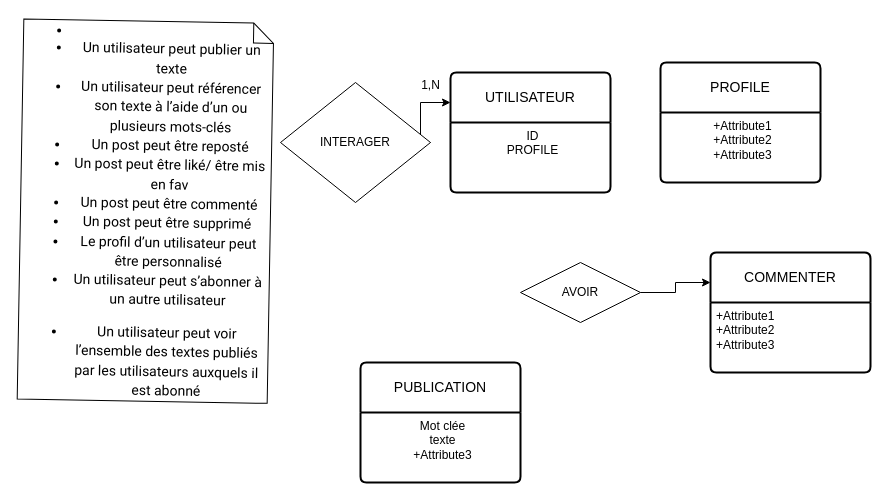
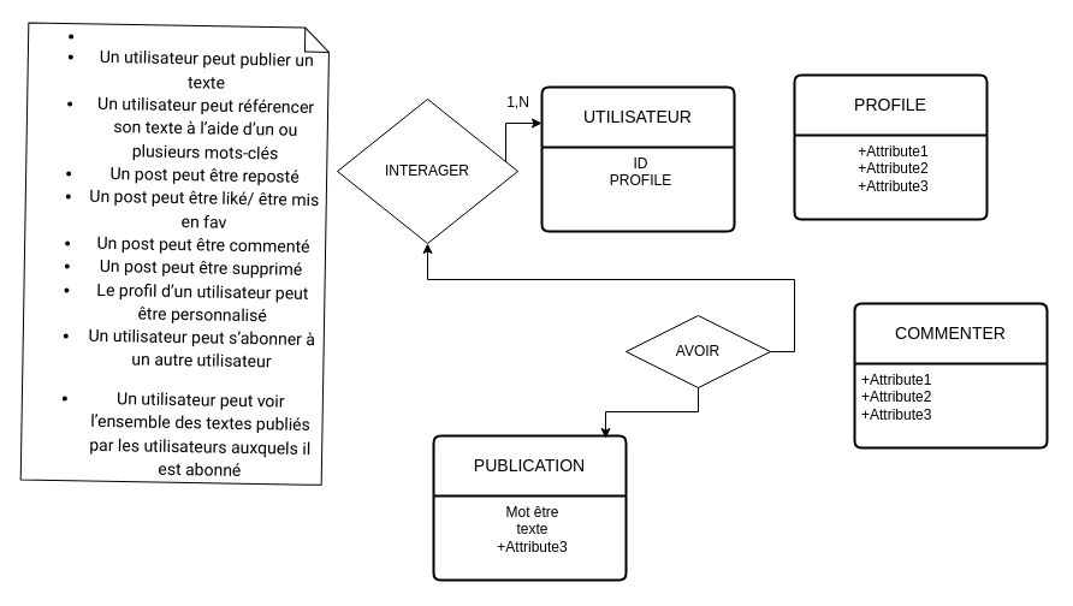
- <mxCell id="14" style="edgeStyle=orthogonalEdgeStyle;rounded=0;orthogonalLoop=1;jettySize=auto;html=1;exitX=1;exitY=0.5;exitDx=0;exitDy=0;entryX=0;entryY=0.25;entryDx=0;entryDy=0;" edge="1" parent="1" source="15" target="12"><mxGeometry relative="1" as="geometry" /></mxCell>
+ <mxCell id="14" style="edgeStyle=orthogonalEdgeStyle;rounded=0;orthogonalLoop=1;jettySize=auto;html=1;exitX=1;exitY=0.5;exitDx=0;exitDy=0;" edge="1" parent="1" source="15" target="10"><mxGeometry relative="1" as="geometry" /></mxCell>
+ <mxCell id="16" style="edgeStyle=orthogonalEdgeStyle;rounded=0;orthogonalLoop=1;jettySize=auto;html=1;entryX=0.894;entryY=0.017;entryDx=0;entryDy=0;entryPerimeter=0;" edge="1" parent="1" source="15" target="5"><mxGeometry relative="1" as="geometry" /></mxCell>
- <mxCell id="6" value="Mot clée&lt;br&gt;texte&lt;br&gt;+Attribute3" style="align=center;strokeColor=none;fillColor=none;spacingLeft=4;fontSize=12;verticalAlign=top;resizable=0;rotatable=0;part=1;html=1;" vertex="1" parent="5"><mxGeometry y="50" width="160" height="70" as="geometry" /></mxCell>
+ <mxCell id="6" value="Mot être&lt;br&gt;texte&lt;br&gt;+Attribute3" style="align=center;strokeColor=none;fillColor=none;spacingLeft=4;fontSize=12;verticalAlign=top;resizable=0;rotatable=0;part=1;html=1;" vertex="1" parent="5"><mxGeometry y="50" width="160" height="70" as="geometry" /></mxCell>
